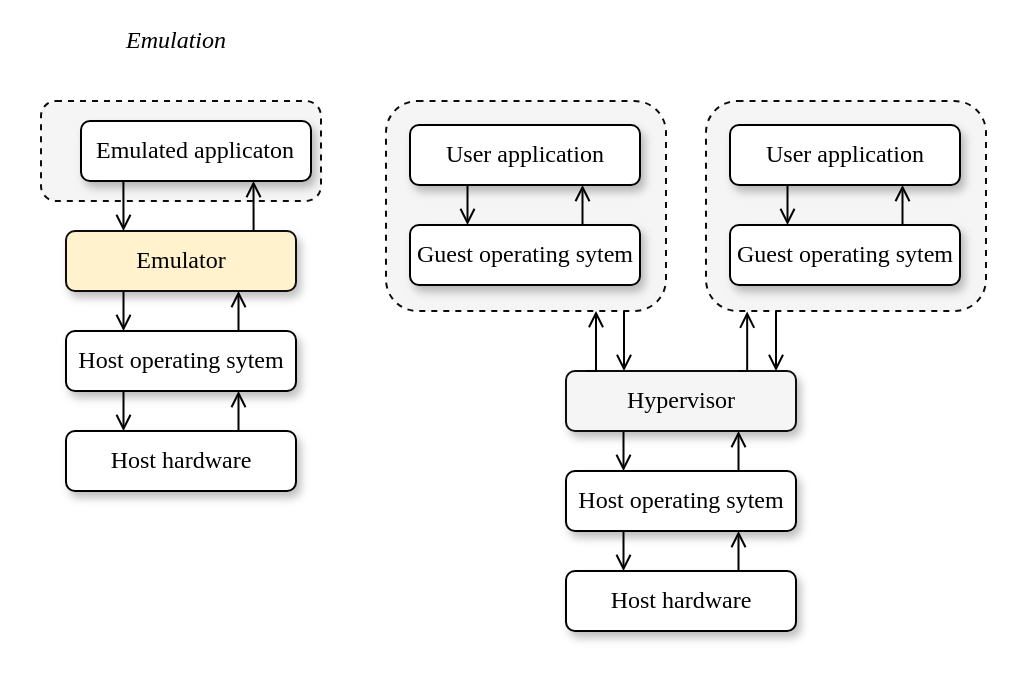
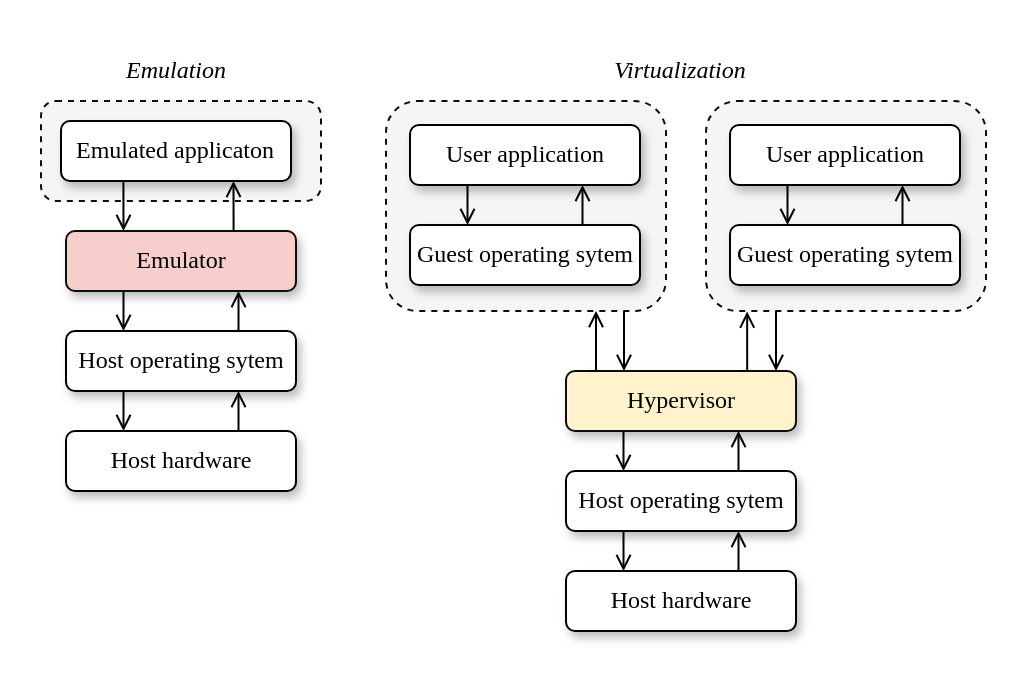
- <mxCell id="34" value="Emulation" style="text;html=1;strokeColor=none;fillColor=none;align=center;verticalAlign=middle;whiteSpace=wrap;rounded=0;fontFamily=Computer Modern;fontStyle=2" parent="1" vertex="1"><mxGeometry x="57.5" y="5" width="60" height="30" as="geometry" /></mxCell>
+ <mxCell id="34" value="Emulation" style="text;html=1;strokeColor=none;fillColor=none;align=center;verticalAlign=middle;whiteSpace=wrap;rounded=0;fontFamily=Computer Modern;fontStyle=2" parent="1" vertex="1"><mxGeometry x="57.5" y="20" width="60" height="30" as="geometry" /></mxCell>
+ <mxCell id="35" value="Virtualization" style="text;html=1;strokeColor=none;fillColor=none;align=center;verticalAlign=middle;whiteSpace=wrap;rounded=0;fontFamily=Computer Modern;fontStyle=2" parent="1" vertex="1"><mxGeometry x="295" y="20" width="90" height="30" as="geometry" /></mxCell>
- <mxCell id="13" value="Emulated applicaton" style="rounded=1;whiteSpace=wrap;html=1;shadow=1;fontFamily=Computer Modern;" parent="1" vertex="1"><mxGeometry x="40" y="60" width="115" height="30" as="geometry" /></mxCell>
+ <mxCell id="13" value="Emulated applicaton" style="rounded=1;whiteSpace=wrap;html=1;shadow=1;fontFamily=Computer Modern;" parent="1" vertex="1"><mxGeometry x="30" y="60" width="115" height="30" as="geometry" /></mxCell>
- <mxCell id="11" value="Emulator" style="rounded=1;whiteSpace=wrap;html=1;shadow=1;fontFamily=Computer Modern;fillColor=#fff2cc;strokeColor=#0D0D0D;" parent="1" vertex="1"><mxGeometry x="32.5" y="115" width="115" height="30" as="geometry" /></mxCell>
+ <mxCell id="11" value="Emulator" style="rounded=1;whiteSpace=wrap;html=1;shadow=1;fontFamily=Computer Modern;fillColor=#f8cecc;strokeColor=#0D0D0D;" parent="1" vertex="1"><mxGeometry x="32.5" y="115" width="115" height="30" as="geometry" /></mxCell>
- <mxCell id="29" value="Hypervisor" style="rounded=1;whiteSpace=wrap;html=1;shadow=1;fontFamily=Computer Modern;fillColor=#f5f5f5;strokeColor=#0D0D0D;" parent="1" vertex="1"><mxGeometry x="282.5" y="185" width="115" height="30" as="geometry" /></mxCell>
+ <mxCell id="29" value="Hypervisor" style="rounded=1;whiteSpace=wrap;html=1;shadow=1;fontFamily=Computer Modern;fillColor=#fff2cc;strokeColor=#0D0D0D;" parent="1" vertex="1"><mxGeometry x="282.5" y="185" width="115" height="30" as="geometry" /></mxCell>
